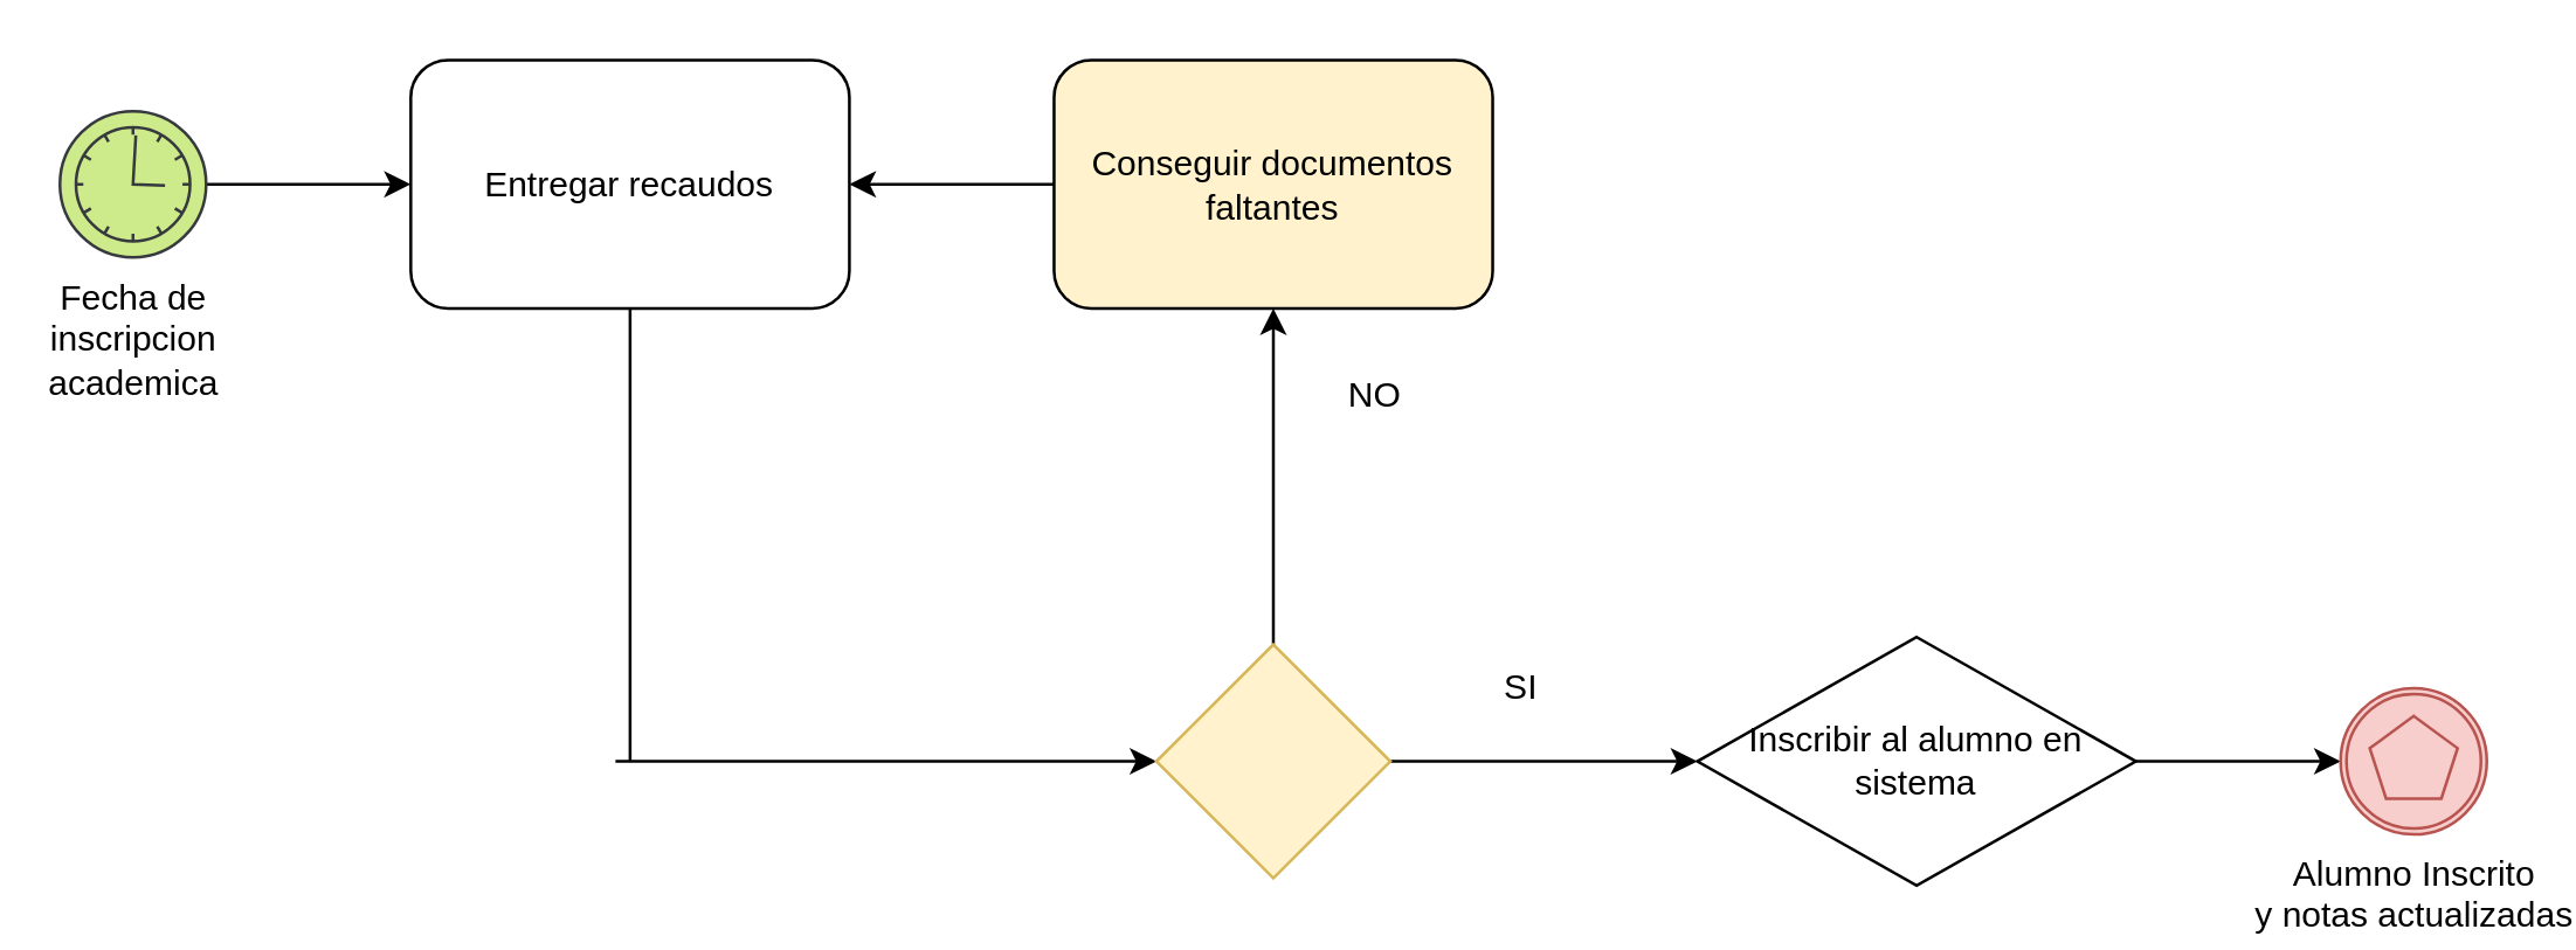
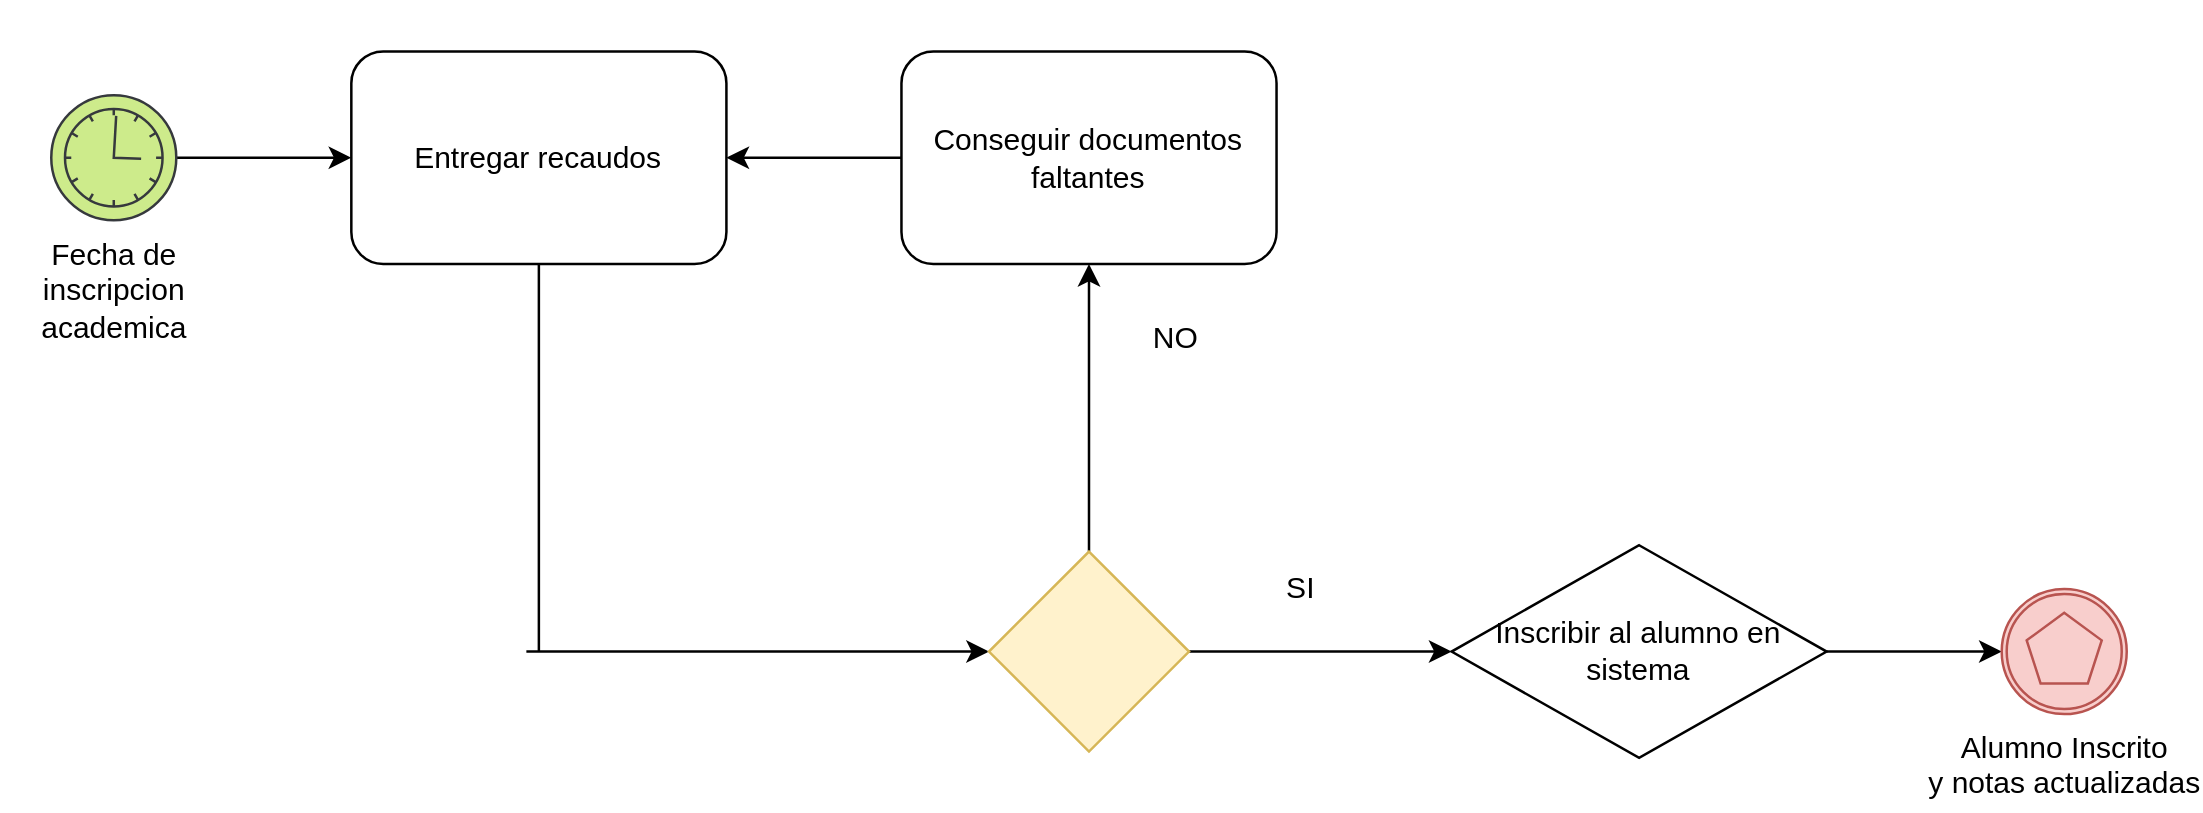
- <mxCell id="5" value="Conseguir documentos faltantes" style="rounded=1;whiteSpace=wrap;html=1;fillColor=#fff2cc;" parent="1" vertex="1"><mxGeometry x="360" y="20" width="150" height="85" as="geometry" /></mxCell>
+ <mxCell id="5" value="Conseguir documentos faltantes" style="rounded=1;whiteSpace=wrap;html=1;" parent="1" vertex="1"><mxGeometry x="360" y="20" width="150" height="85" as="geometry" /></mxCell>
